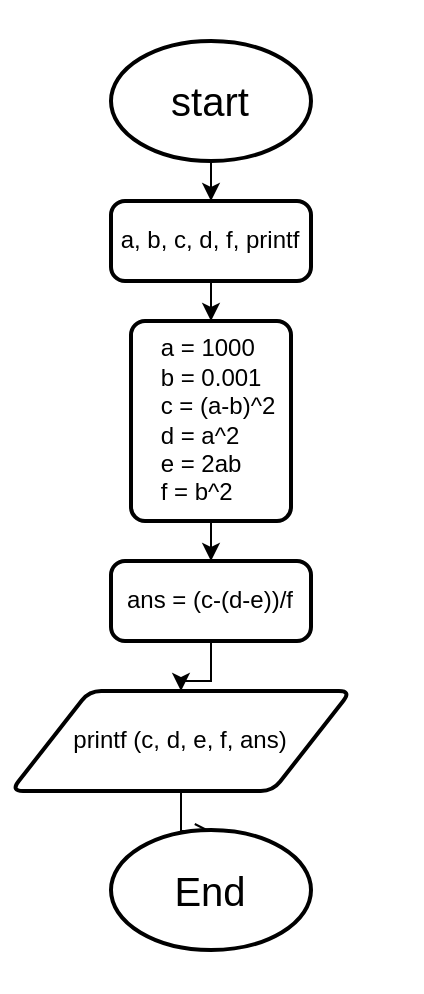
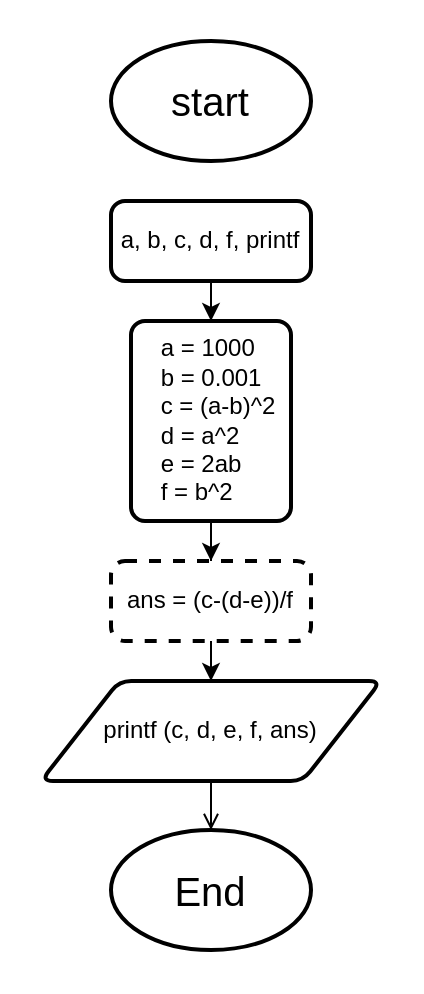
- <mxCell id="2" value="" style="edgeStyle=orthogonalEdgeStyle;rounded=0;orthogonalLoop=1;jettySize=auto;html=1;" edge="1" parent="1" source="3" target="5"><mxGeometry relative="1" as="geometry" /></mxCell>
- <mxCell id="9" value="ans = (c-(d-e))/f" style="rounded=1;whiteSpace=wrap;html=1;absoluteArcSize=1;arcSize=14;strokeWidth=2;" vertex="1" parent="1"><mxGeometry x="55" y="280" width="100" height="40" as="geometry" /></mxCell>
+ <mxCell id="9" value="ans = (c-(d-e))/f" style="rounded=1;whiteSpace=wrap;html=1;absoluteArcSize=1;arcSize=14;strokeWidth=2;dashed=1;" vertex="1" parent="1"><mxGeometry x="55" y="280" width="100" height="40" as="geometry" /></mxCell>
- <mxCell id="11" value="printf (c, d, e, f, ans)" style="shape=parallelogram;html=1;strokeWidth=2;perimeter=parallelogramPerimeter;whiteSpace=wrap;rounded=1;arcSize=12;size=0.23;" vertex="1" parent="1"><mxGeometry x="5" y="345" width="170" height="50" as="geometry" /></mxCell>
+ <mxCell id="11" value="printf (c, d, e, f, ans)" style="shape=parallelogram;html=1;strokeWidth=2;perimeter=parallelogramPerimeter;whiteSpace=wrap;rounded=1;arcSize=12;size=0.23;" vertex="1" parent="1"><mxGeometry x="20" y="340" width="170" height="50" as="geometry" /></mxCell>
